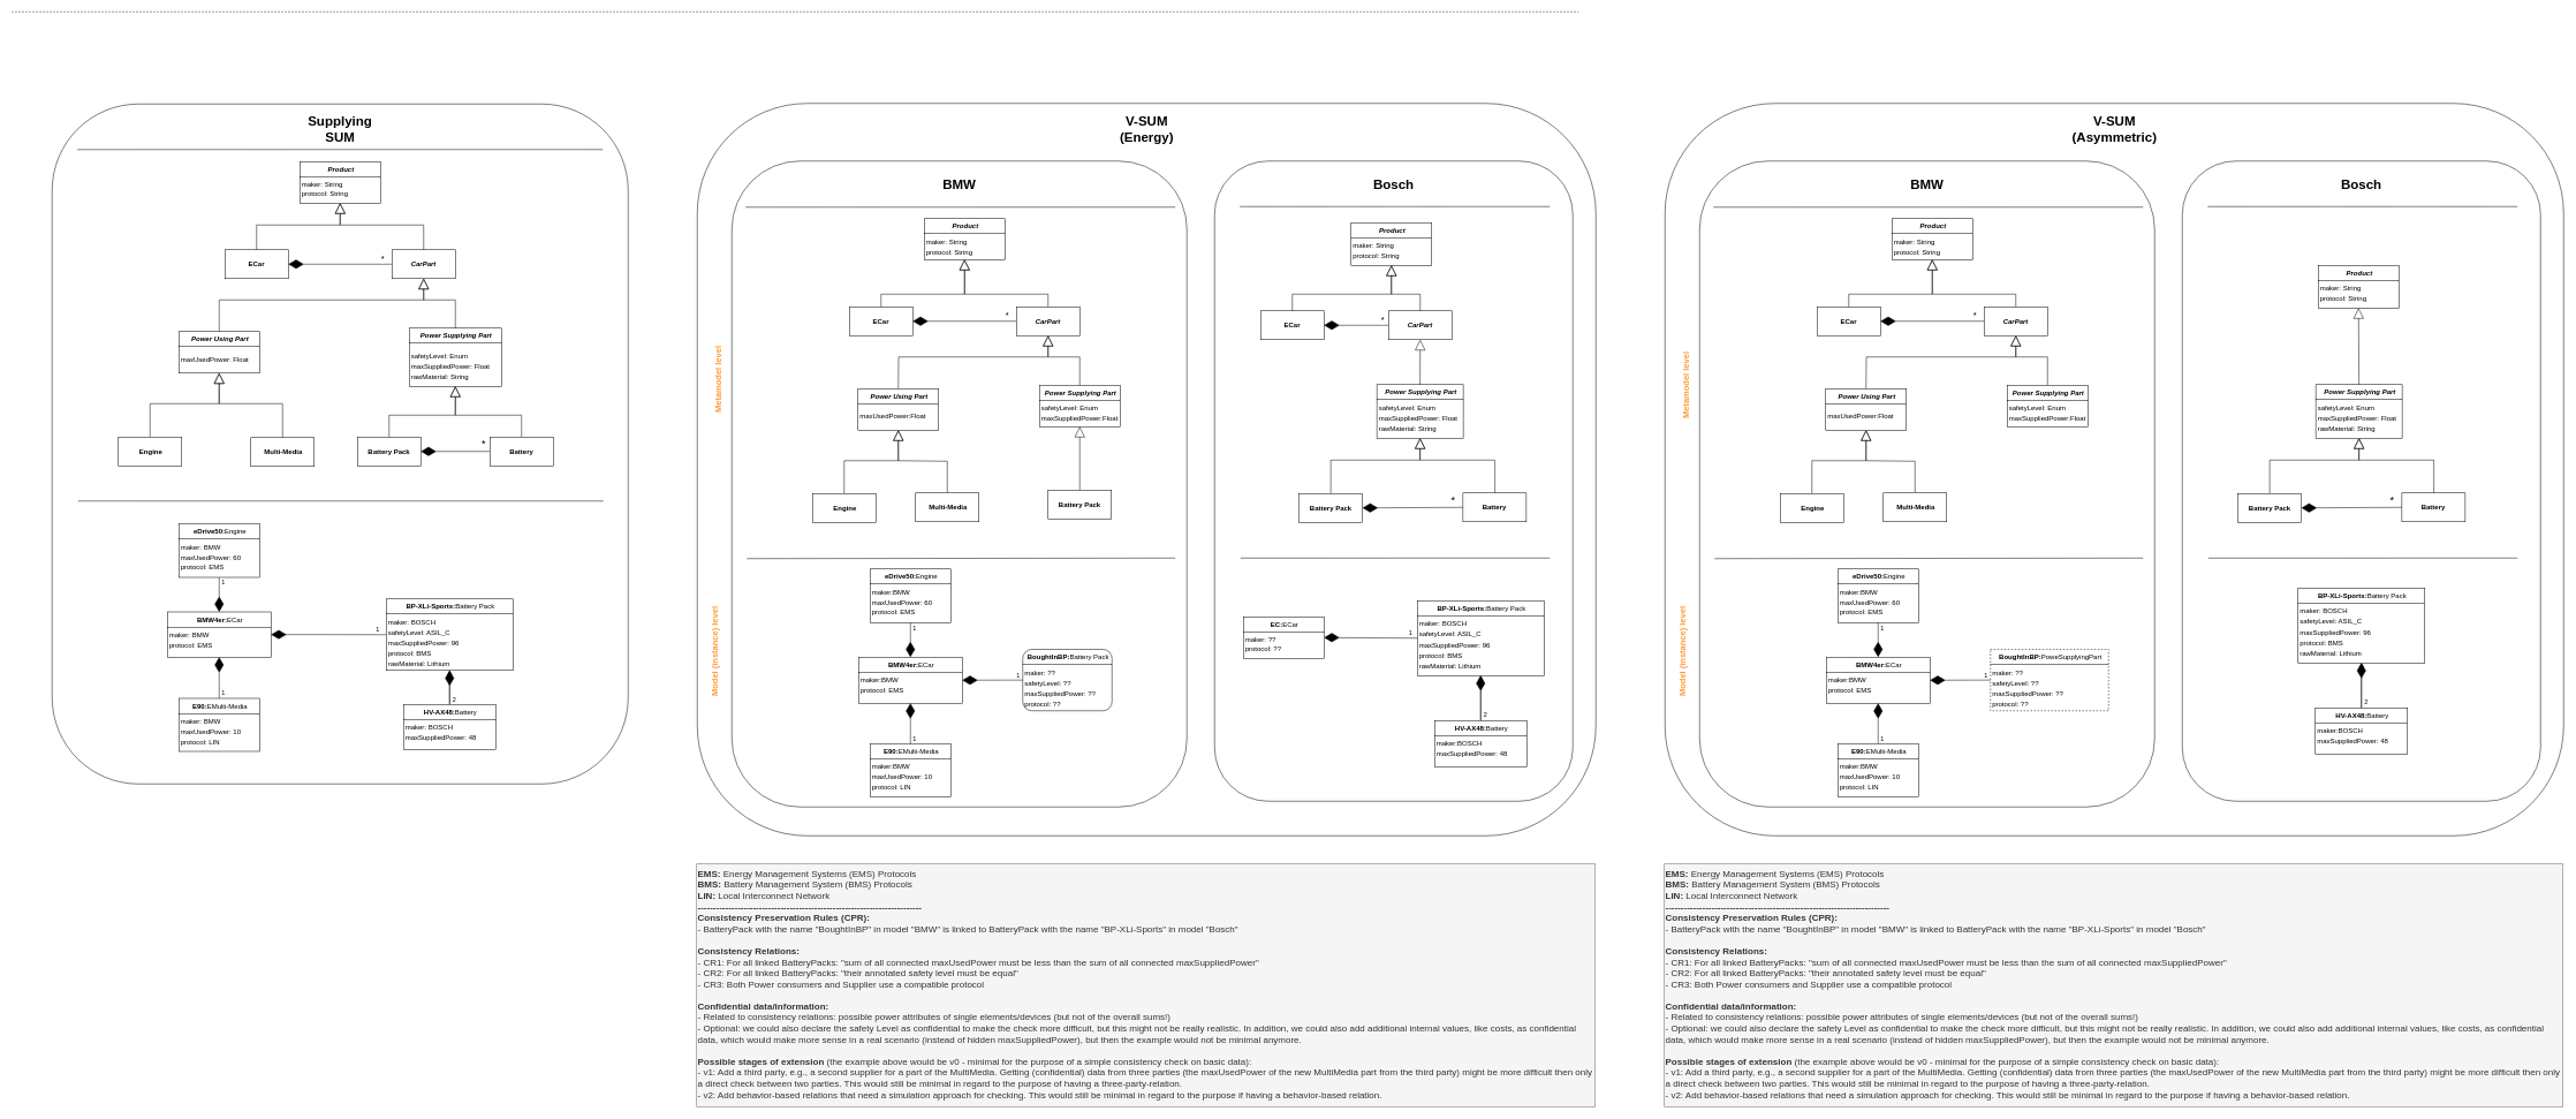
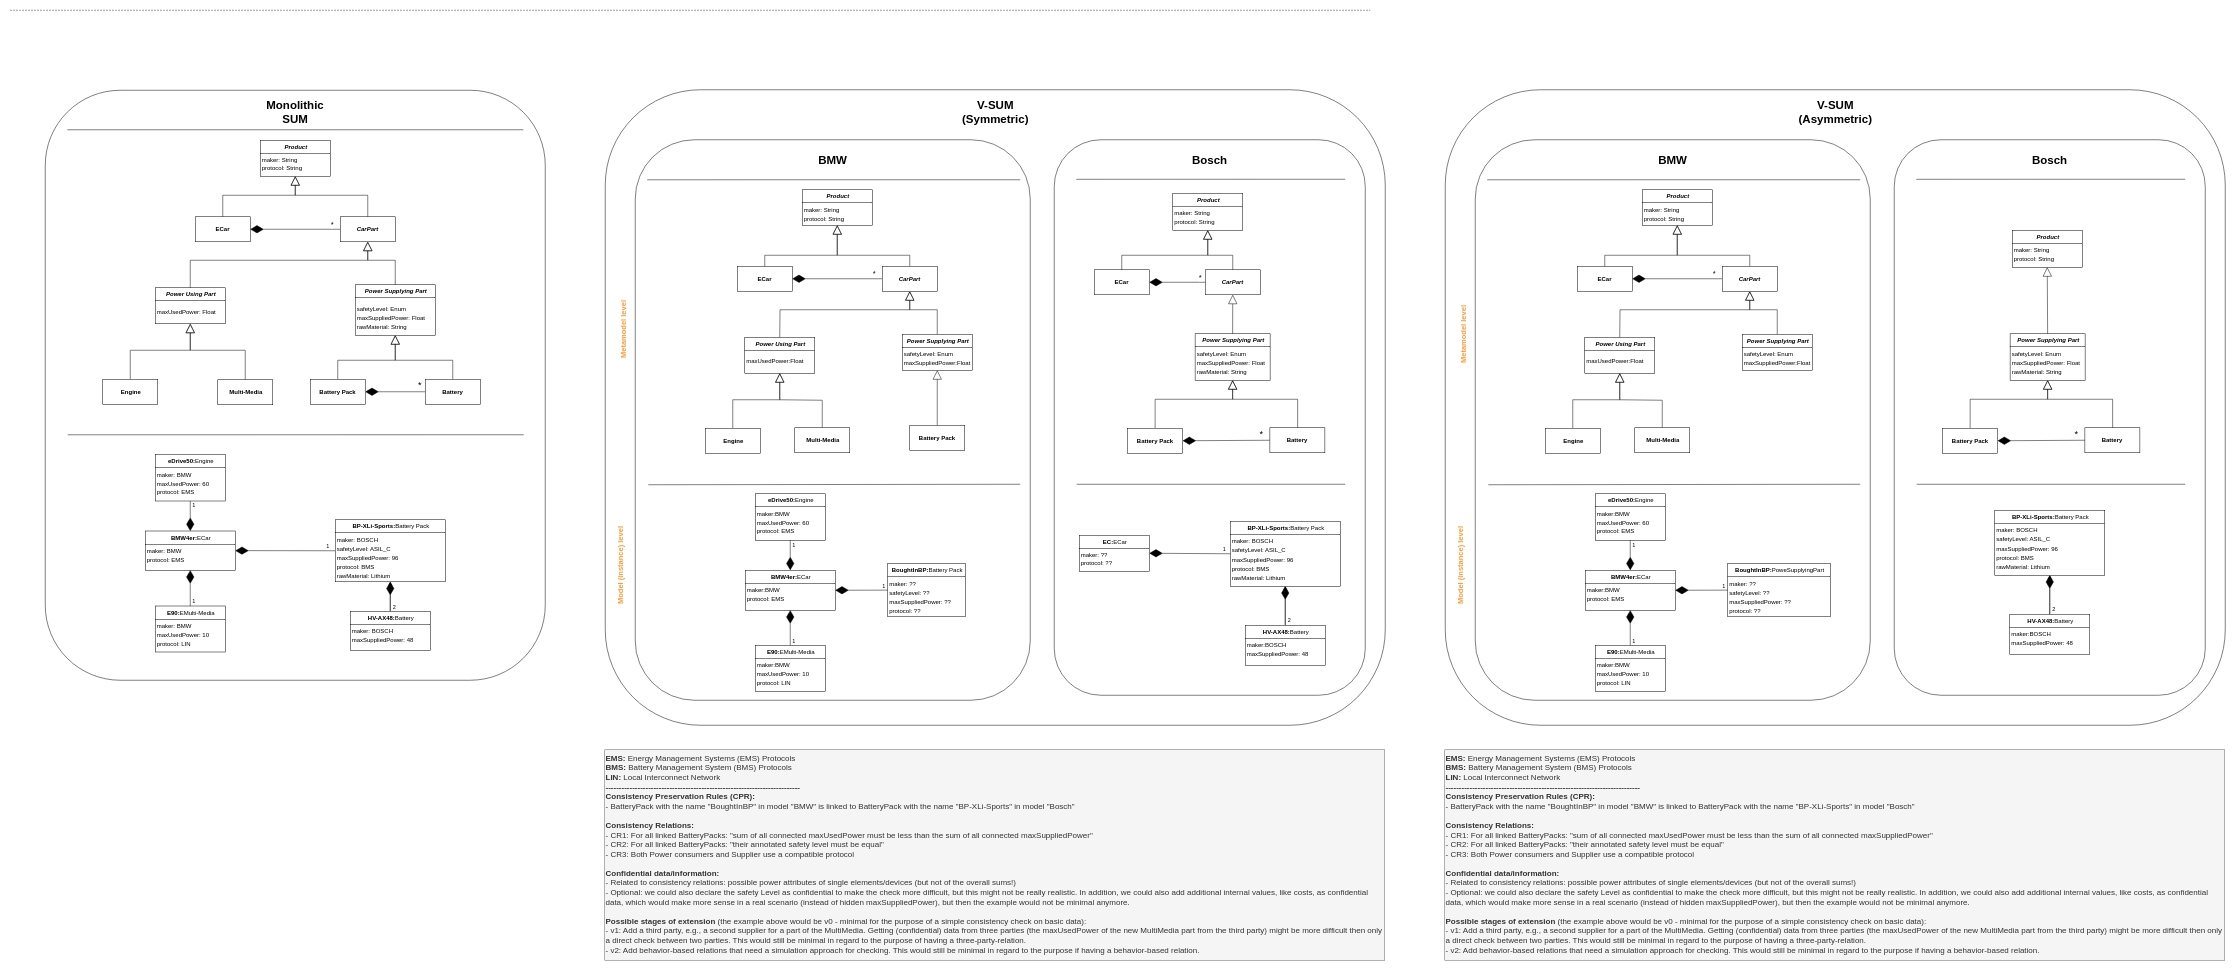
- <mxCell id="27" value="Supplying SUM" style="text;html=1;align=center;verticalAlign=middle;whiteSpace=wrap;rounded=0;fontStyle=1;fontSize=23;" parent="1" vertex="1"><mxGeometry x="525" y="200" width="130" height="46" as="geometry" /></mxCell>
+ <mxCell id="27" value="Monolithic SUM" style="text;html=1;align=center;verticalAlign=middle;whiteSpace=wrap;rounded=0;fontStyle=1;fontSize=23;" parent="1" vertex="1"><mxGeometry x="525" y="200" width="130" height="46" as="geometry" /></mxCell>
- <mxCell id="75" value="V-SUM (Energy)" style="text;html=1;align=center;verticalAlign=middle;whiteSpace=wrap;rounded=0;fontStyle=1;fontSize=23;" parent="1" vertex="1"><mxGeometry x="1922.5" y="200" width="135" height="46" as="geometry" /></mxCell>
+ <mxCell id="75" value="V-SUM (Symmetric)" style="text;html=1;align=center;verticalAlign=middle;whiteSpace=wrap;rounded=0;fontStyle=1;fontSize=23;" parent="1" vertex="1"><mxGeometry x="1922.5" y="200" width="135" height="46" as="geometry" /></mxCell>
- <mxCell id="47" value="&lt;p style=&quot;margin:0px;margin-top:4px;text-align:center;&quot;&gt;&lt;/p&gt;&lt;div style=&quot;height:2px;&quot;&gt;&lt;/div&gt;&lt;div style=&quot;text-align: center;&quot;&gt;&lt;span style=&quot;font-weight: 700; background-color: initial;&quot;&gt;&amp;nbsp;&lt;/span&gt;&lt;span style=&quot;font-weight: 700;&quot;&gt;BoughtInBP&lt;/span&gt;&lt;span style=&quot;background-color: initial;&quot;&gt;&lt;b&gt;:&lt;/b&gt;Battery Pack&lt;/span&gt;&lt;/div&gt;&lt;hr size=&quot;1&quot; style=&quot;border-style:solid;&quot;&gt;&lt;div style=&quot;height:2px;&quot;&gt;&lt;div style=&quot;height: 2px;&quot;&gt;&amp;nbsp;maker: ??&lt;/div&gt;&lt;div style=&quot;height: 2px;&quot;&gt;&lt;br&gt;&lt;/div&gt;&lt;div style=&quot;height: 2px;&quot;&gt;&lt;br&gt;&lt;/div&gt;&lt;div style=&quot;height: 2px;&quot;&gt;&lt;br&gt;&lt;/div&gt;&lt;div style=&quot;height: 2px;&quot;&gt;&lt;br&gt;&lt;/div&gt;&lt;div style=&quot;height: 2px;&quot;&gt;&lt;br&gt;&lt;/div&gt;&lt;div style=&quot;height: 2px;&quot;&gt;&lt;br&gt;&lt;/div&gt;&lt;div style=&quot;height: 2px;&quot;&gt;&amp;nbsp;&amp;nbsp;&lt;/div&gt;&lt;div style=&quot;height: 2px;&quot;&gt;&lt;br&gt;&lt;/div&gt;&lt;div style=&quot;height: 2px;&quot;&gt;&amp;nbsp;safetyLevel: ??&lt;br&gt;&lt;/div&gt;&lt;div style=&quot;height: 2px;&quot;&gt;&lt;br&gt;&lt;/div&gt;&lt;div style=&quot;height: 2px;&quot;&gt;&lt;br&gt;&lt;/div&gt;&lt;div style=&quot;height: 2px;&quot;&gt;&lt;br&gt;&lt;/div&gt;&lt;div style=&quot;height: 2px;&quot;&gt;&lt;br&gt;&lt;/div&gt;&lt;div style=&quot;height: 2px;&quot;&gt;&lt;br&gt;&lt;/div&gt;&lt;div style=&quot;height: 2px;&quot;&gt;&lt;br&gt;&lt;/div&gt;&lt;div style=&quot;height: 2px;&quot;&gt;&lt;br&gt;&lt;/div&gt;&lt;div style=&quot;height: 2px;&quot;&gt;&lt;br&gt;&lt;/div&gt;&lt;div style=&quot;height: 2px;&quot;&gt;&amp;nbsp;maxSuppliedPower: ??&lt;br&gt;&lt;/div&gt;&lt;div style=&quot;height: 2px;&quot;&gt;&lt;br&gt;&lt;/div&gt;&lt;div style=&quot;height: 2px;&quot;&gt;&lt;br&gt;&lt;/div&gt;&lt;div style=&quot;height: 2px;&quot;&gt;&lt;br&gt;&lt;/div&gt;&lt;div style=&quot;height: 2px;&quot;&gt;&lt;br&gt;&lt;/div&gt;&lt;div style=&quot;height: 2px;&quot;&gt;&lt;br&gt;&lt;/div&gt;&lt;div style=&quot;height: 2px;&quot;&gt;&lt;br&gt;&lt;/div&gt;&lt;div style=&quot;height: 2px;&quot;&gt;&lt;br&gt;&lt;/div&gt;&lt;div style=&quot;height: 2px;&quot;&gt;&lt;br&gt;&lt;/div&gt;&lt;div style=&quot;height: 2px;&quot;&gt;&amp;nbsp;protocol: ??&lt;br&gt;&lt;/div&gt;&lt;/div&gt;" style="verticalAlign=top;align=left;overflow=fill;html=1;whiteSpace=wrap;rounded=1;" parent="1" vertex="1"><mxGeometry x="1775" y="1126.5" width="155" height="106.5" as="geometry" /></mxCell>
+ <mxCell id="47" value="&lt;p style=&quot;margin:0px;margin-top:4px;text-align:center;&quot;&gt;&lt;/p&gt;&lt;div style=&quot;height:2px;&quot;&gt;&lt;/div&gt;&lt;div style=&quot;text-align: center;&quot;&gt;&lt;span style=&quot;font-weight: 700; background-color: initial;&quot;&gt;&amp;nbsp;&lt;/span&gt;&lt;span style=&quot;font-weight: 700;&quot;&gt;BoughtInBP&lt;/span&gt;&lt;span style=&quot;background-color: initial;&quot;&gt;&lt;b&gt;:&lt;/b&gt;Battery Pack&lt;/span&gt;&lt;/div&gt;&lt;hr size=&quot;1&quot; style=&quot;border-style:solid;&quot;&gt;&lt;div style=&quot;height:2px;&quot;&gt;&lt;div style=&quot;height: 2px;&quot;&gt;&amp;nbsp;maker: ??&lt;/div&gt;&lt;div style=&quot;height: 2px;&quot;&gt;&lt;br&gt;&lt;/div&gt;&lt;div style=&quot;height: 2px;&quot;&gt;&lt;br&gt;&lt;/div&gt;&lt;div style=&quot;height: 2px;&quot;&gt;&lt;br&gt;&lt;/div&gt;&lt;div style=&quot;height: 2px;&quot;&gt;&lt;br&gt;&lt;/div&gt;&lt;div style=&quot;height: 2px;&quot;&gt;&lt;br&gt;&lt;/div&gt;&lt;div style=&quot;height: 2px;&quot;&gt;&lt;br&gt;&lt;/div&gt;&lt;div style=&quot;height: 2px;&quot;&gt;&amp;nbsp;&amp;nbsp;&lt;/div&gt;&lt;div style=&quot;height: 2px;&quot;&gt;&lt;br&gt;&lt;/div&gt;&lt;div style=&quot;height: 2px;&quot;&gt;&amp;nbsp;safetyLevel: ??&lt;br&gt;&lt;/div&gt;&lt;div style=&quot;height: 2px;&quot;&gt;&lt;br&gt;&lt;/div&gt;&lt;div style=&quot;height: 2px;&quot;&gt;&lt;br&gt;&lt;/div&gt;&lt;div style=&quot;height: 2px;&quot;&gt;&lt;br&gt;&lt;/div&gt;&lt;div style=&quot;height: 2px;&quot;&gt;&lt;br&gt;&lt;/div&gt;&lt;div style=&quot;height: 2px;&quot;&gt;&lt;br&gt;&lt;/div&gt;&lt;div style=&quot;height: 2px;&quot;&gt;&lt;br&gt;&lt;/div&gt;&lt;div style=&quot;height: 2px;&quot;&gt;&lt;br&gt;&lt;/div&gt;&lt;div style=&quot;height: 2px;&quot;&gt;&lt;br&gt;&lt;/div&gt;&lt;div style=&quot;height: 2px;&quot;&gt;&amp;nbsp;maxSuppliedPower: ??&lt;br&gt;&lt;/div&gt;&lt;div style=&quot;height: 2px;&quot;&gt;&lt;br&gt;&lt;/div&gt;&lt;div style=&quot;height: 2px;&quot;&gt;&lt;br&gt;&lt;/div&gt;&lt;div style=&quot;height: 2px;&quot;&gt;&lt;br&gt;&lt;/div&gt;&lt;div style=&quot;height: 2px;&quot;&gt;&lt;br&gt;&lt;/div&gt;&lt;div style=&quot;height: 2px;&quot;&gt;&lt;br&gt;&lt;/div&gt;&lt;div style=&quot;height: 2px;&quot;&gt;&lt;br&gt;&lt;/div&gt;&lt;div style=&quot;height: 2px;&quot;&gt;&lt;br&gt;&lt;/div&gt;&lt;div style=&quot;height: 2px;&quot;&gt;&lt;br&gt;&lt;/div&gt;&lt;div style=&quot;height: 2px;&quot;&gt;&amp;nbsp;protocol: ??&lt;br&gt;&lt;/div&gt;&lt;/div&gt;" style="verticalAlign=top;align=left;overflow=fill;html=1;whiteSpace=wrap;" parent="1" vertex="1"><mxGeometry x="1775" y="1126.5" width="155" height="106.5" as="geometry" /></mxCell>
- <mxCell id="124" value="&lt;p style=&quot;margin:0px;margin-top:4px;text-align:center;&quot;&gt;&lt;/p&gt;&lt;div style=&quot;height:2px;&quot;&gt;&lt;/div&gt;&lt;div style=&quot;text-align: center;&quot;&gt;&lt;span style=&quot;font-weight: 700; background-color: initial;&quot;&gt;&amp;nbsp;&lt;/span&gt;&lt;span style=&quot;font-weight: 700;&quot;&gt;BoughtInBP&lt;/span&gt;&lt;span style=&quot;background-color: initial;&quot;&gt;&lt;b&gt;:&lt;/b&gt;PoweSupplyingPart&lt;/span&gt;&lt;/div&gt;&lt;hr size=&quot;1&quot; style=&quot;border-style:solid;&quot;&gt;&lt;div style=&quot;height:2px;&quot;&gt;&lt;div style=&quot;height: 2px;&quot;&gt;&amp;nbsp;maker: ??&lt;/div&gt;&lt;div style=&quot;height: 2px;&quot;&gt;&lt;br&gt;&lt;/div&gt;&lt;div style=&quot;height: 2px;&quot;&gt;&lt;br&gt;&lt;/div&gt;&lt;div style=&quot;height: 2px;&quot;&gt;&lt;br&gt;&lt;/div&gt;&lt;div style=&quot;height: 2px;&quot;&gt;&lt;br&gt;&lt;/div&gt;&lt;div style=&quot;height: 2px;&quot;&gt;&lt;br&gt;&lt;/div&gt;&lt;div style=&quot;height: 2px;&quot;&gt;&lt;br&gt;&lt;/div&gt;&lt;div style=&quot;height: 2px;&quot;&gt;&amp;nbsp;&amp;nbsp;&lt;/div&gt;&lt;div style=&quot;height: 2px;&quot;&gt;&lt;br&gt;&lt;/div&gt;&lt;div style=&quot;height: 2px;&quot;&gt;&amp;nbsp;safetyLevel: ??&lt;br&gt;&lt;/div&gt;&lt;div style=&quot;height: 2px;&quot;&gt;&lt;br&gt;&lt;/div&gt;&lt;div style=&quot;height: 2px;&quot;&gt;&lt;br&gt;&lt;/div&gt;&lt;div style=&quot;height: 2px;&quot;&gt;&lt;br&gt;&lt;/div&gt;&lt;div style=&quot;height: 2px;&quot;&gt;&lt;br&gt;&lt;/div&gt;&lt;div style=&quot;height: 2px;&quot;&gt;&lt;br&gt;&lt;/div&gt;&lt;div style=&quot;height: 2px;&quot;&gt;&lt;br&gt;&lt;/div&gt;&lt;div style=&quot;height: 2px;&quot;&gt;&lt;br&gt;&lt;/div&gt;&lt;div style=&quot;height: 2px;&quot;&gt;&lt;br&gt;&lt;/div&gt;&lt;div style=&quot;height: 2px;&quot;&gt;&amp;nbsp;maxSuppliedPower: ??&lt;br&gt;&lt;/div&gt;&lt;div style=&quot;height: 2px;&quot;&gt;&lt;br&gt;&lt;/div&gt;&lt;div style=&quot;height: 2px;&quot;&gt;&lt;br&gt;&lt;/div&gt;&lt;div style=&quot;height: 2px;&quot;&gt;&lt;br&gt;&lt;/div&gt;&lt;div style=&quot;height: 2px;&quot;&gt;&lt;br&gt;&lt;/div&gt;&lt;div style=&quot;height: 2px;&quot;&gt;&lt;br&gt;&lt;/div&gt;&lt;div style=&quot;height: 2px;&quot;&gt;&lt;br&gt;&lt;/div&gt;&lt;div style=&quot;height: 2px;&quot;&gt;&lt;br&gt;&lt;/div&gt;&lt;div style=&quot;height: 2px;&quot;&gt;&lt;br&gt;&lt;/div&gt;&lt;div style=&quot;height: 2px;&quot;&gt;&amp;nbsp;protocol: ??&lt;br&gt;&lt;/div&gt;&lt;/div&gt;" style="verticalAlign=top;align=left;overflow=fill;html=1;whiteSpace=wrap;dashed=1;" parent="1" vertex="1"><mxGeometry x="3455" y="1126.5" width="205" height="106.5" as="geometry" /></mxCell>
+ <mxCell id="124" value="&lt;p style=&quot;margin:0px;margin-top:4px;text-align:center;&quot;&gt;&lt;/p&gt;&lt;div style=&quot;height:2px;&quot;&gt;&lt;/div&gt;&lt;div style=&quot;text-align: center;&quot;&gt;&lt;span style=&quot;font-weight: 700; background-color: initial;&quot;&gt;&amp;nbsp;&lt;/span&gt;&lt;span style=&quot;font-weight: 700;&quot;&gt;BoughtInBP&lt;/span&gt;&lt;span style=&quot;background-color: initial;&quot;&gt;&lt;b&gt;:&lt;/b&gt;PoweSupplyingPart&lt;/span&gt;&lt;/div&gt;&lt;hr size=&quot;1&quot; style=&quot;border-style:solid;&quot;&gt;&lt;div style=&quot;height:2px;&quot;&gt;&lt;div style=&quot;height: 2px;&quot;&gt;&amp;nbsp;maker: ??&lt;/div&gt;&lt;div style=&quot;height: 2px;&quot;&gt;&lt;br&gt;&lt;/div&gt;&lt;div style=&quot;height: 2px;&quot;&gt;&lt;br&gt;&lt;/div&gt;&lt;div style=&quot;height: 2px;&quot;&gt;&lt;br&gt;&lt;/div&gt;&lt;div style=&quot;height: 2px;&quot;&gt;&lt;br&gt;&lt;/div&gt;&lt;div style=&quot;height: 2px;&quot;&gt;&lt;br&gt;&lt;/div&gt;&lt;div style=&quot;height: 2px;&quot;&gt;&lt;br&gt;&lt;/div&gt;&lt;div style=&quot;height: 2px;&quot;&gt;&amp;nbsp;&amp;nbsp;&lt;/div&gt;&lt;div style=&quot;height: 2px;&quot;&gt;&lt;br&gt;&lt;/div&gt;&lt;div style=&quot;height: 2px;&quot;&gt;&amp;nbsp;safetyLevel: ??&lt;br&gt;&lt;/div&gt;&lt;div style=&quot;height: 2px;&quot;&gt;&lt;br&gt;&lt;/div&gt;&lt;div style=&quot;height: 2px;&quot;&gt;&lt;br&gt;&lt;/div&gt;&lt;div style=&quot;height: 2px;&quot;&gt;&lt;br&gt;&lt;/div&gt;&lt;div style=&quot;height: 2px;&quot;&gt;&lt;br&gt;&lt;/div&gt;&lt;div style=&quot;height: 2px;&quot;&gt;&lt;br&gt;&lt;/div&gt;&lt;div style=&quot;height: 2px;&quot;&gt;&lt;br&gt;&lt;/div&gt;&lt;div style=&quot;height: 2px;&quot;&gt;&lt;br&gt;&lt;/div&gt;&lt;div style=&quot;height: 2px;&quot;&gt;&lt;br&gt;&lt;/div&gt;&lt;div style=&quot;height: 2px;&quot;&gt;&amp;nbsp;maxSuppliedPower: ??&lt;br&gt;&lt;/div&gt;&lt;div style=&quot;height: 2px;&quot;&gt;&lt;br&gt;&lt;/div&gt;&lt;div style=&quot;height: 2px;&quot;&gt;&lt;br&gt;&lt;/div&gt;&lt;div style=&quot;height: 2px;&quot;&gt;&lt;br&gt;&lt;/div&gt;&lt;div style=&quot;height: 2px;&quot;&gt;&lt;br&gt;&lt;/div&gt;&lt;div style=&quot;height: 2px;&quot;&gt;&lt;br&gt;&lt;/div&gt;&lt;div style=&quot;height: 2px;&quot;&gt;&lt;br&gt;&lt;/div&gt;&lt;div style=&quot;height: 2px;&quot;&gt;&lt;br&gt;&lt;/div&gt;&lt;div style=&quot;height: 2px;&quot;&gt;&lt;br&gt;&lt;/div&gt;&lt;div style=&quot;height: 2px;&quot;&gt;&amp;nbsp;protocol: ??&lt;br&gt;&lt;/div&gt;&lt;/div&gt;" style="verticalAlign=top;align=left;overflow=fill;html=1;whiteSpace=wrap;" parent="1" vertex="1"><mxGeometry x="3455" y="1126.5" width="205" height="106.5" as="geometry" /></mxCell>
